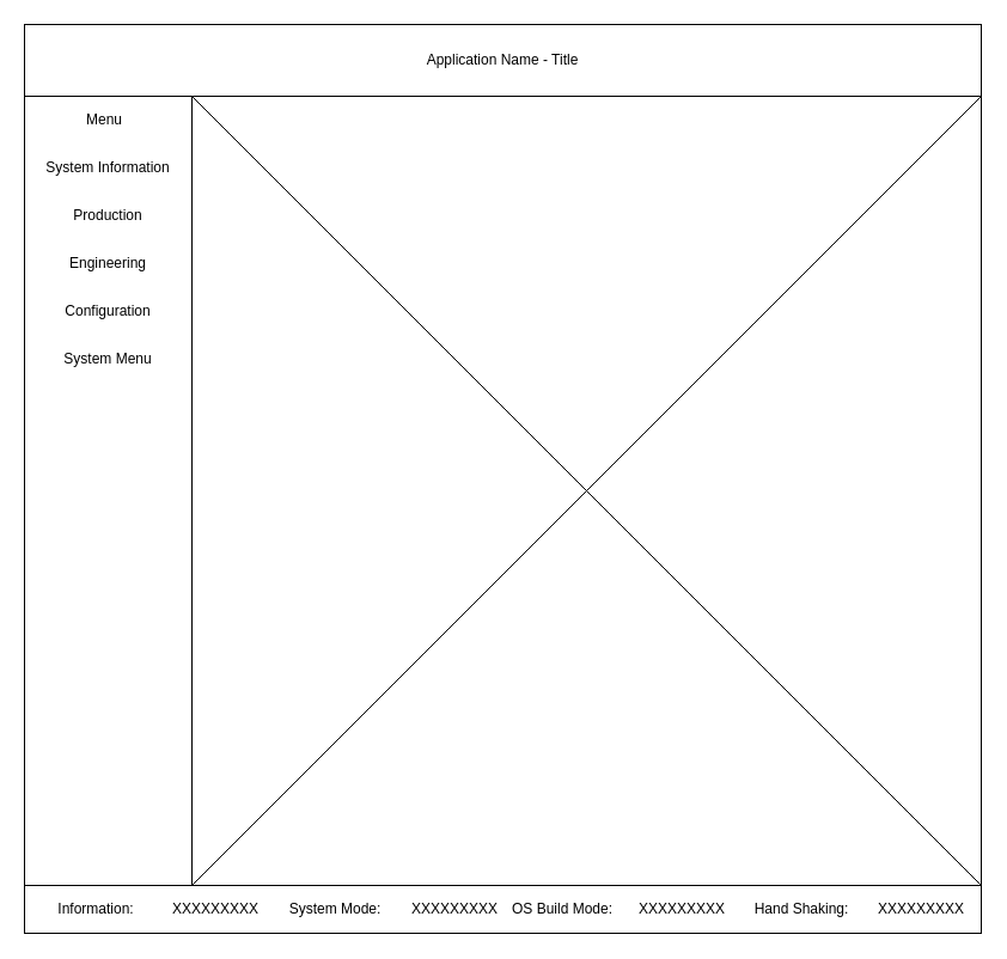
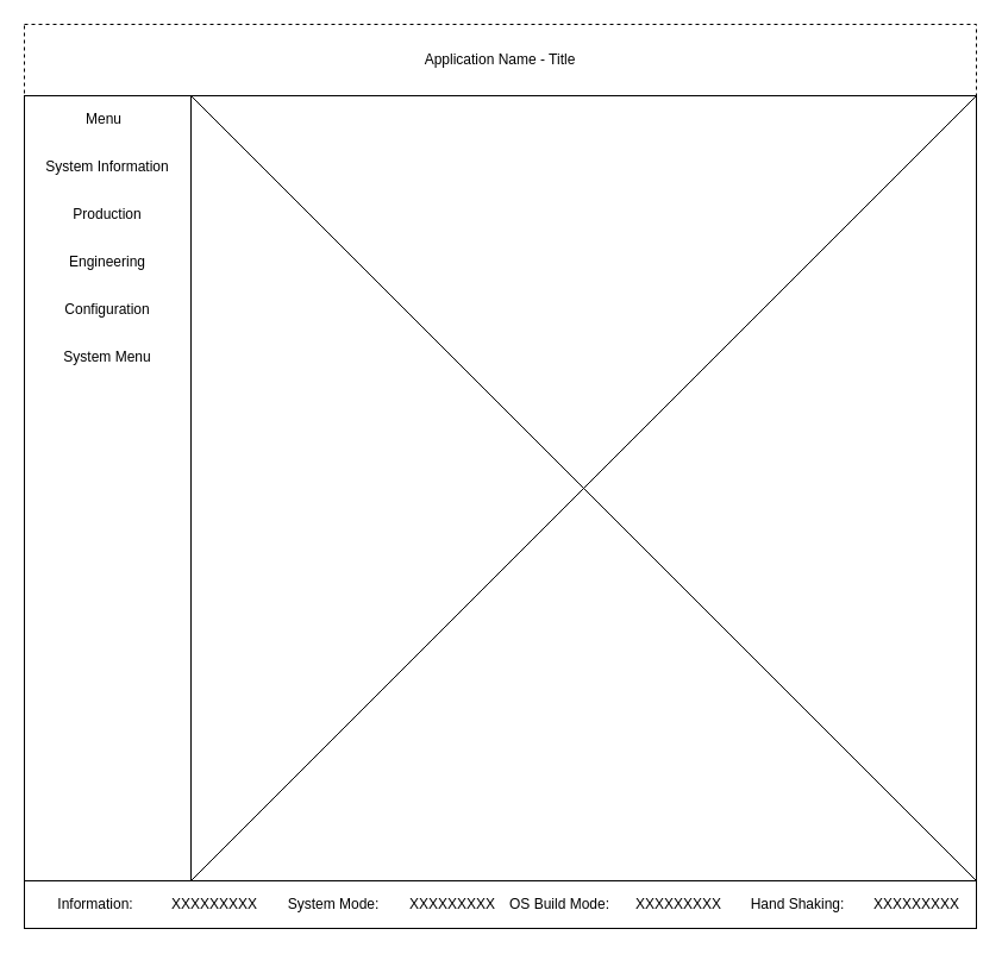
- <mxCell id="3" value="Application Name - Title" style="rounded=0;whiteSpace=wrap;html=1;fillColor=none;" vertex="1" parent="1"><mxGeometry x="20" y="20" width="800" height="60" as="geometry" /></mxCell>
+ <mxCell id="3" value="Application Name - Title" style="rounded=0;whiteSpace=wrap;html=1;fillColor=none;dashed=1;" vertex="1" parent="1"><mxGeometry x="20" y="20" width="800" height="60" as="geometry" /></mxCell>
